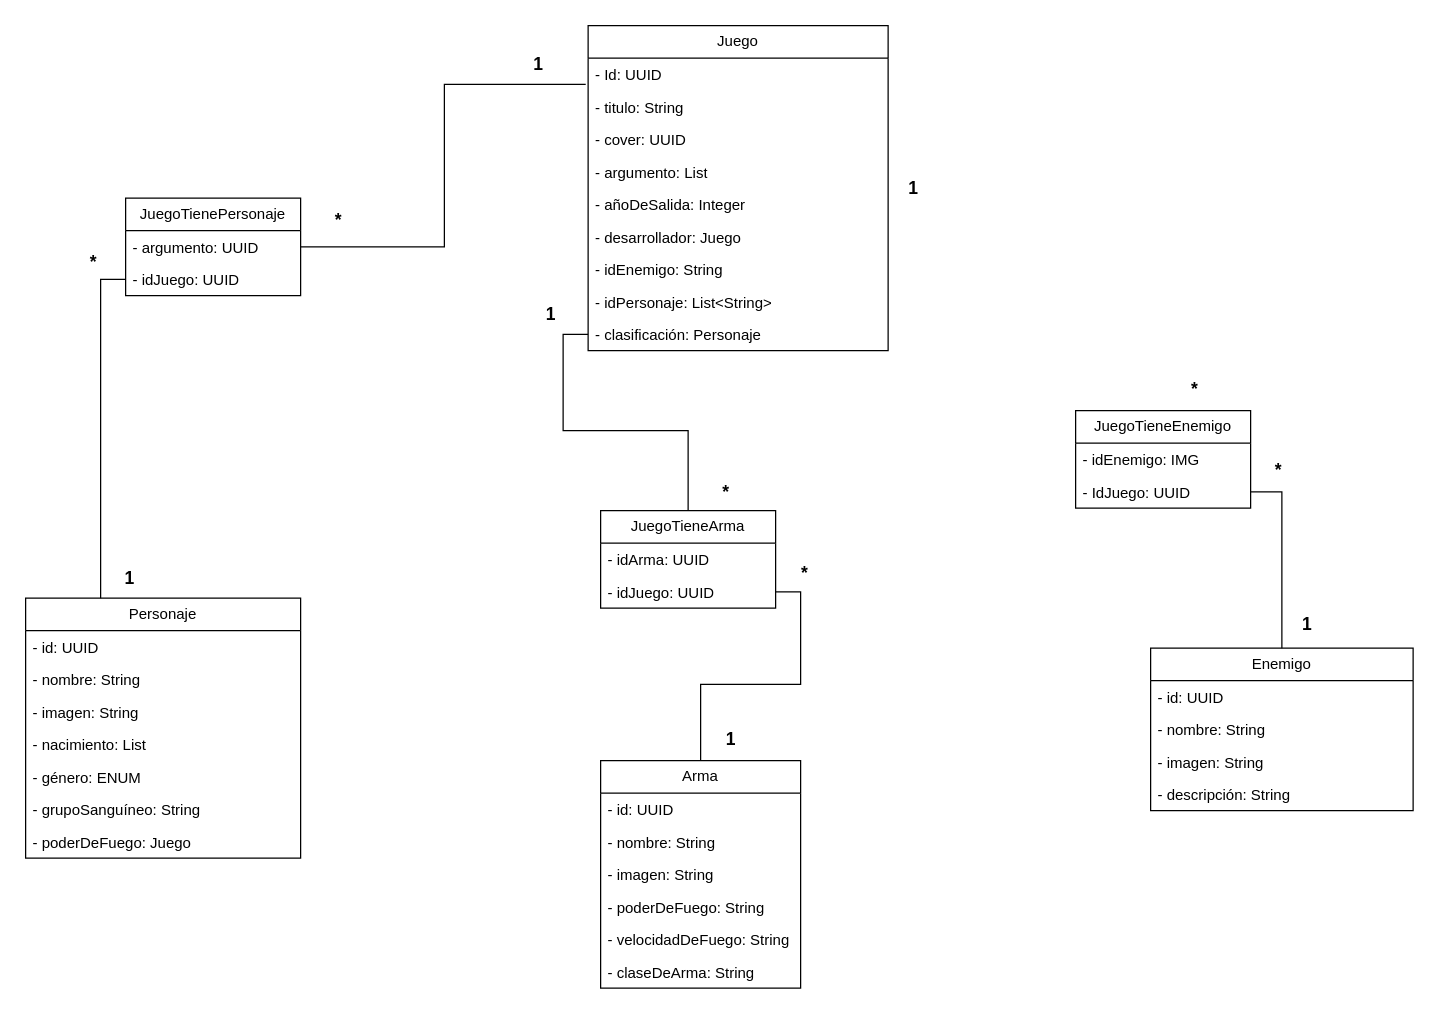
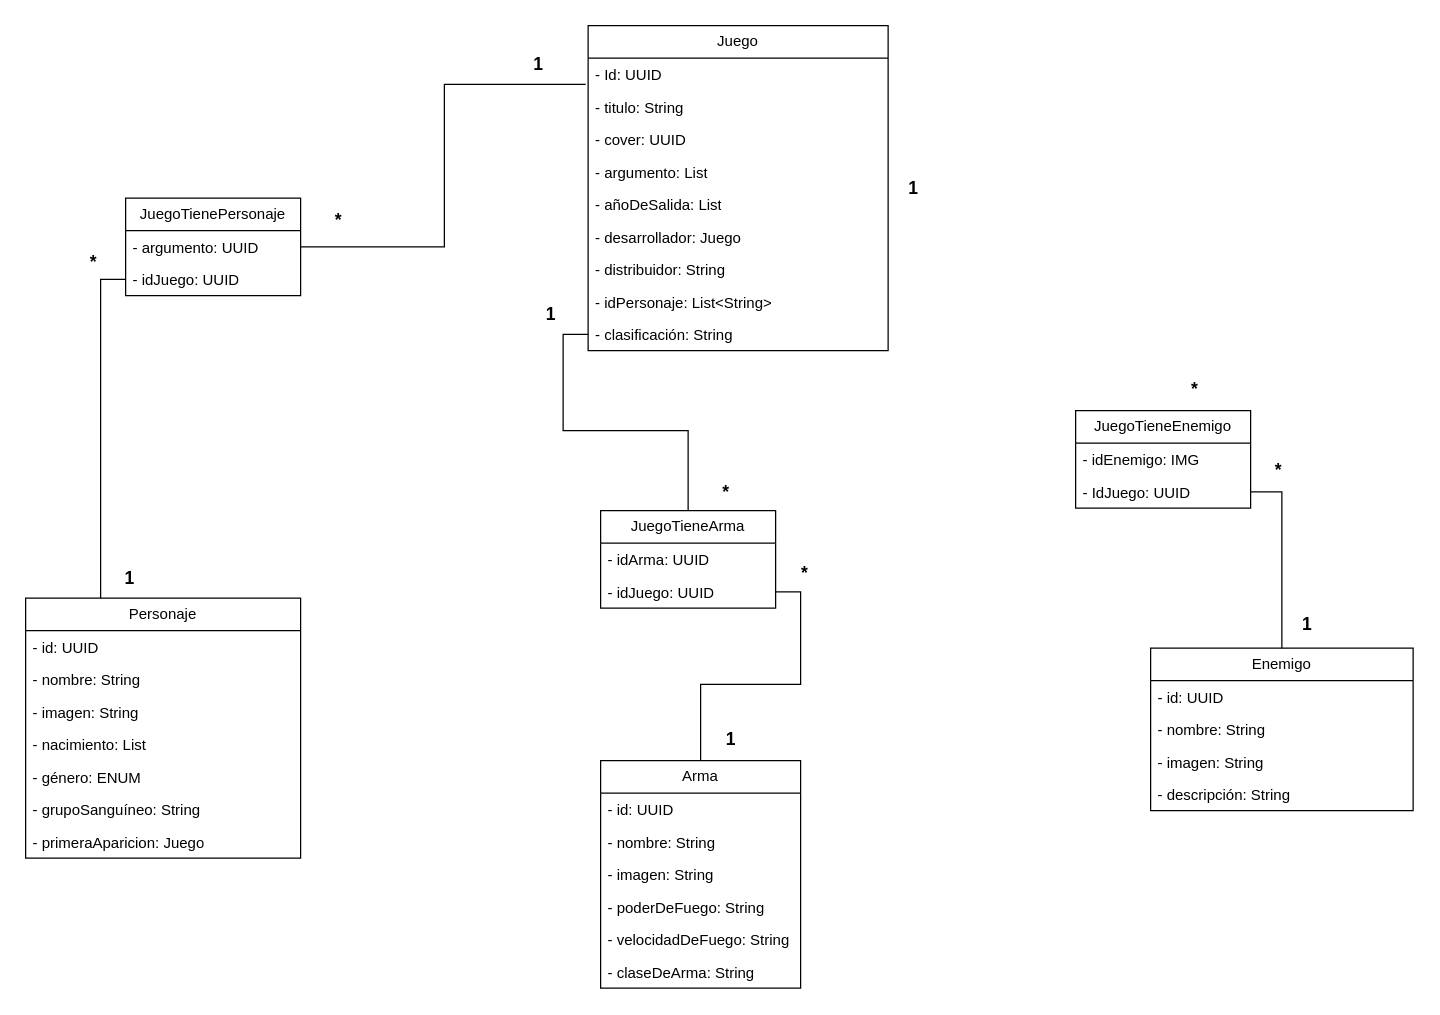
- <mxCell id="8" value="- añoDeSalida: Integer" style="text;strokeColor=none;fillColor=none;align=left;verticalAlign=top;spacingLeft=4;spacingRight=4;overflow=hidden;rotatable=0;points=[[0,0.5],[1,0.5]];portConstraint=eastwest;whiteSpace=wrap;html=1;" parent="3" vertex="1"><mxGeometry y="130" width="240" height="26" as="geometry" /></mxCell>
+ <mxCell id="8" value="- añoDeSalida: List" style="text;strokeColor=none;fillColor=none;align=left;verticalAlign=top;spacingLeft=4;spacingRight=4;overflow=hidden;rotatable=0;points=[[0,0.5],[1,0.5]];portConstraint=eastwest;whiteSpace=wrap;html=1;" parent="3" vertex="1"><mxGeometry y="130" width="240" height="26" as="geometry" /></mxCell>
- <mxCell id="10" value="- idEnemigo: String" style="text;strokeColor=none;fillColor=none;align=left;verticalAlign=top;spacingLeft=4;spacingRight=4;overflow=hidden;rotatable=0;points=[[0,0.5],[1,0.5]];portConstraint=eastwest;whiteSpace=wrap;html=1;" parent="3" vertex="1"><mxGeometry y="182" width="240" height="26" as="geometry" /></mxCell>
+ <mxCell id="10" value="- distribuidor: String" style="text;strokeColor=none;fillColor=none;align=left;verticalAlign=top;spacingLeft=4;spacingRight=4;overflow=hidden;rotatable=0;points=[[0,0.5],[1,0.5]];portConstraint=eastwest;whiteSpace=wrap;html=1;" parent="3" vertex="1"><mxGeometry y="182" width="240" height="26" as="geometry" /></mxCell>
- <mxCell id="12" value="- clasificación: Personaje" style="text;strokeColor=none;fillColor=none;align=left;verticalAlign=top;spacingLeft=4;spacingRight=4;overflow=hidden;rotatable=0;points=[[0,0.5],[1,0.5]];portConstraint=eastwest;whiteSpace=wrap;html=1;" parent="3" vertex="1"><mxGeometry y="234" width="240" height="26" as="geometry" /></mxCell>
+ <mxCell id="12" value="- clasificación: String" style="text;strokeColor=none;fillColor=none;align=left;verticalAlign=top;spacingLeft=4;spacingRight=4;overflow=hidden;rotatable=0;points=[[0,0.5],[1,0.5]];portConstraint=eastwest;whiteSpace=wrap;html=1;" parent="3" vertex="1"><mxGeometry y="234" width="240" height="26" as="geometry" /></mxCell>
- <mxCell id="20" value="- poderDeFuego: Juego" style="text;strokeColor=none;fillColor=none;align=left;verticalAlign=top;spacingLeft=4;spacingRight=4;overflow=hidden;rotatable=0;points=[[0,0.5],[1,0.5]];portConstraint=eastwest;whiteSpace=wrap;html=1;" parent="13" vertex="1"><mxGeometry y="182" width="220" height="26" as="geometry" /></mxCell>
+ <mxCell id="20" value="- primeraAparicion: Juego" style="text;strokeColor=none;fillColor=none;align=left;verticalAlign=top;spacingLeft=4;spacingRight=4;overflow=hidden;rotatable=0;points=[[0,0.5],[1,0.5]];portConstraint=eastwest;whiteSpace=wrap;html=1;" parent="13" vertex="1"><mxGeometry y="182" width="220" height="26" as="geometry" /></mxCell>
